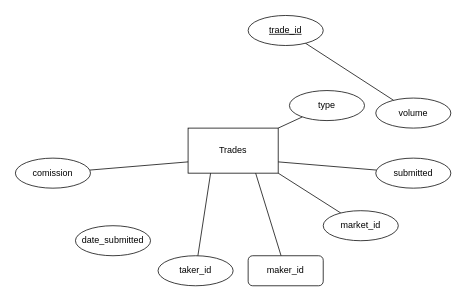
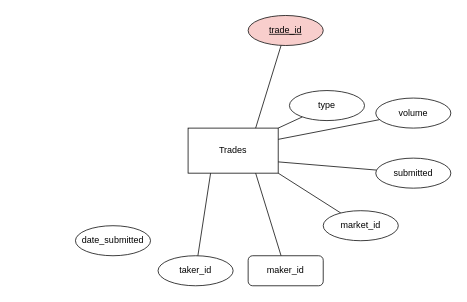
- <mxCell id="10" value="trade_id" style="ellipse;whiteSpace=wrap;html=1;align=center;fontStyle=4" vertex="1" parent="1"><mxGeometry x="330" y="20" width="100" height="40" as="geometry" /></mxCell>
+ <mxCell id="10" value="trade_id" style="ellipse;whiteSpace=wrap;html=1;align=center;fontStyle=4;fillColor=#f8cecc;" vertex="1" parent="1"><mxGeometry x="330" y="20" width="100" height="40" as="geometry" /></mxCell>
- <mxCell id="9" style="rounded=0;orthogonalLoop=1;jettySize=auto;html=1;endArrow=none;endFill=0;" edge="1" parent="1" source="10" target="12"><mxGeometry relative="1" as="geometry" /></mxCell>
+ <mxCell id="9" style="rounded=0;orthogonalLoop=1;jettySize=auto;html=1;entryX=0.75;entryY=0;entryDx=0;entryDy=0;endArrow=none;endFill=0;" edge="1" parent="1" source="10" target="8"><mxGeometry relative="1" as="geometry" /></mxCell>
+ <mxCell id="3" style="edgeStyle=none;rounded=0;orthogonalLoop=1;jettySize=auto;html=1;exitX=1;exitY=0.25;exitDx=0;exitDy=0;strokeColor=default;align=center;verticalAlign=middle;fontFamily=Helvetica;fontSize=11;fontColor=default;labelBackgroundColor=default;endArrow=none;endFill=0;" edge="1" parent="1" source="8" target="12"><mxGeometry relative="1" as="geometry" /></mxCell>
- <mxCell id="18" style="edgeStyle=none;rounded=0;orthogonalLoop=1;jettySize=auto;html=1;entryX=0;entryY=0.75;entryDx=0;entryDy=0;strokeColor=default;align=center;verticalAlign=middle;fontFamily=Helvetica;fontSize=11;fontColor=default;labelBackgroundColor=default;endArrow=none;endFill=0;" edge="1" parent="1" source="19" target="8"><mxGeometry relative="1" as="geometry" /></mxCell>
- <mxCell id="19" value="comission" style="ellipse;whiteSpace=wrap;html=1;align=center;" vertex="1" parent="1"><mxGeometry x="20" y="210" width="100" height="40" as="geometry" /></mxCell>
